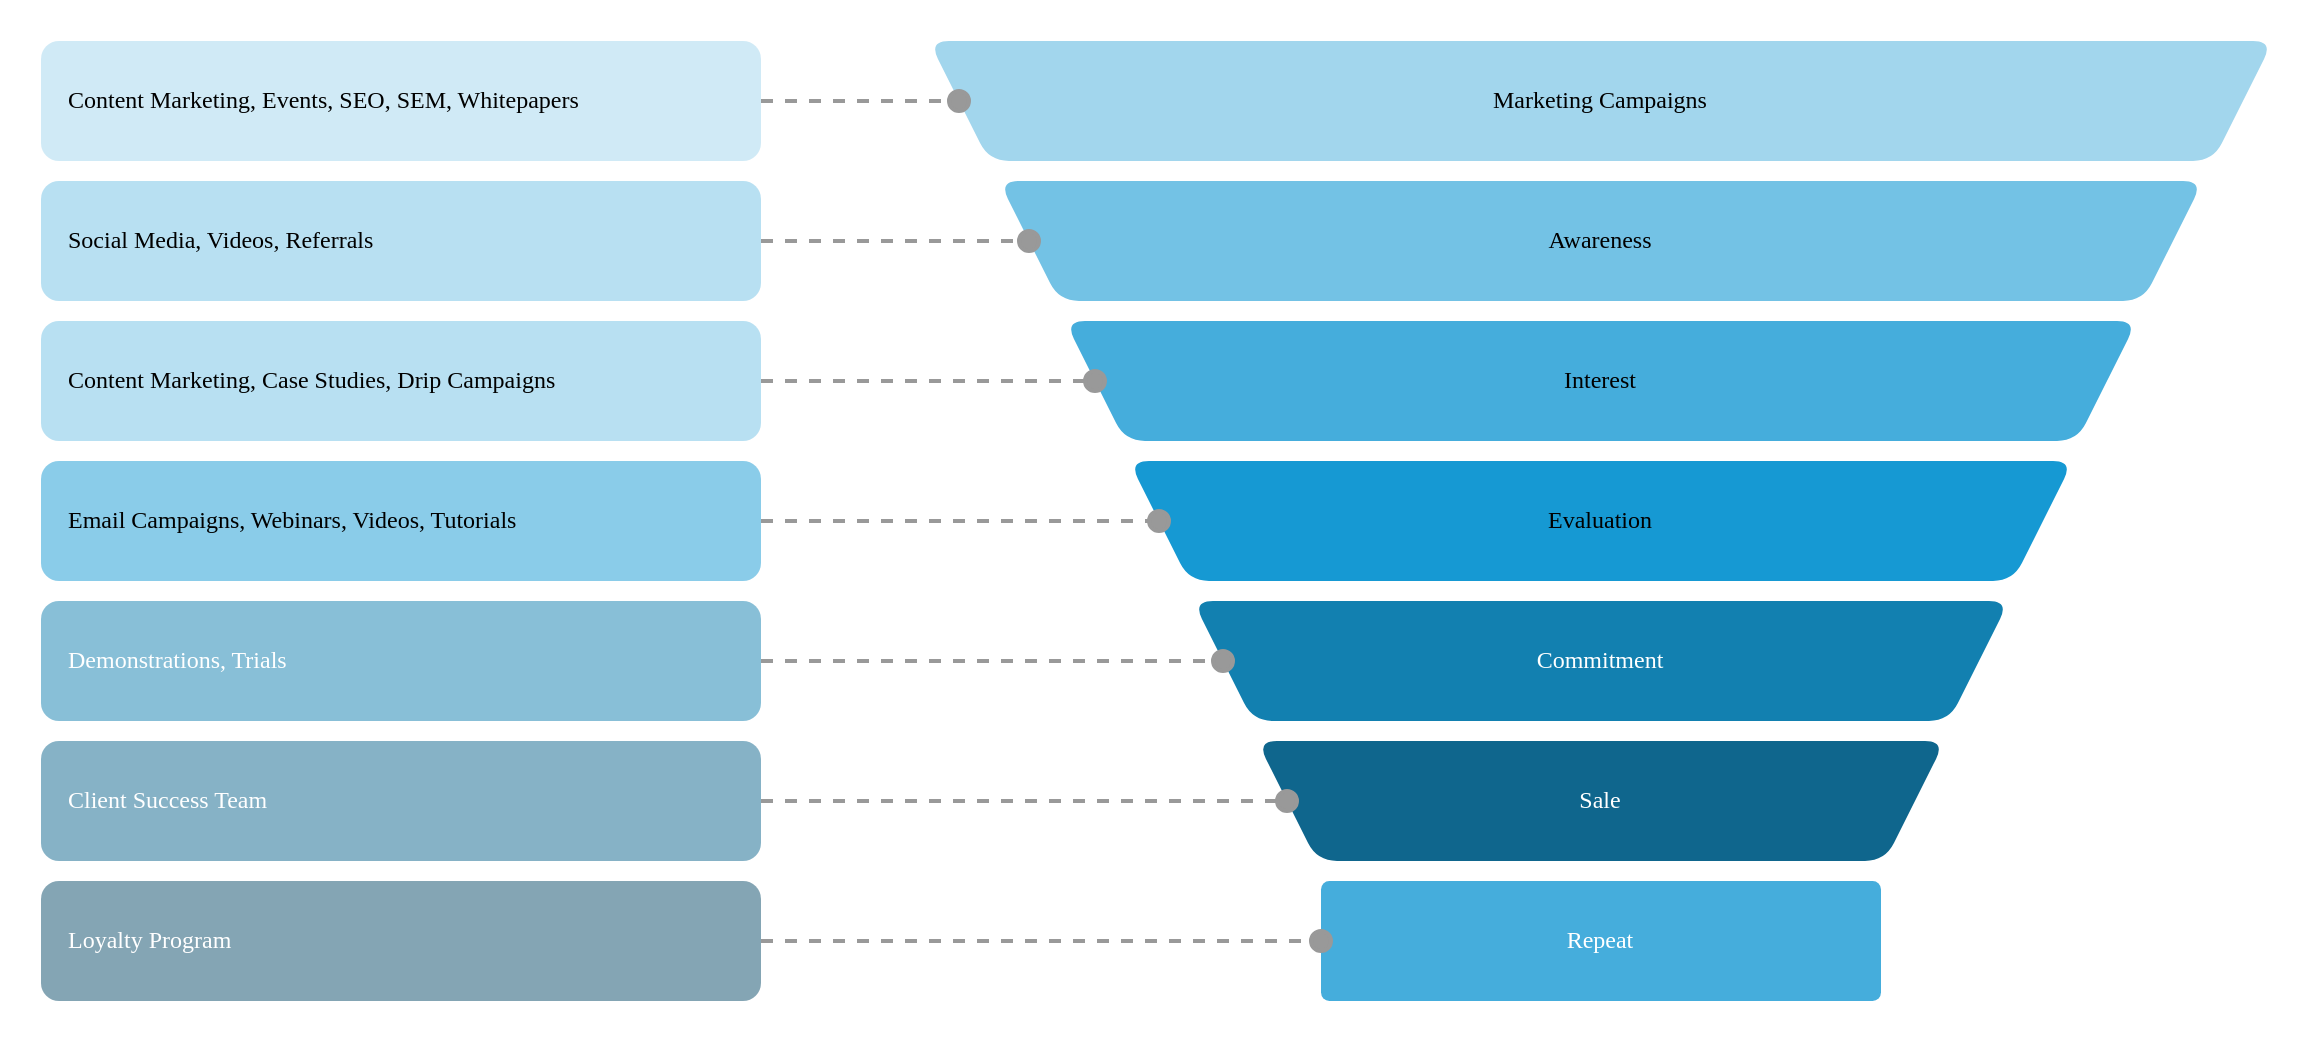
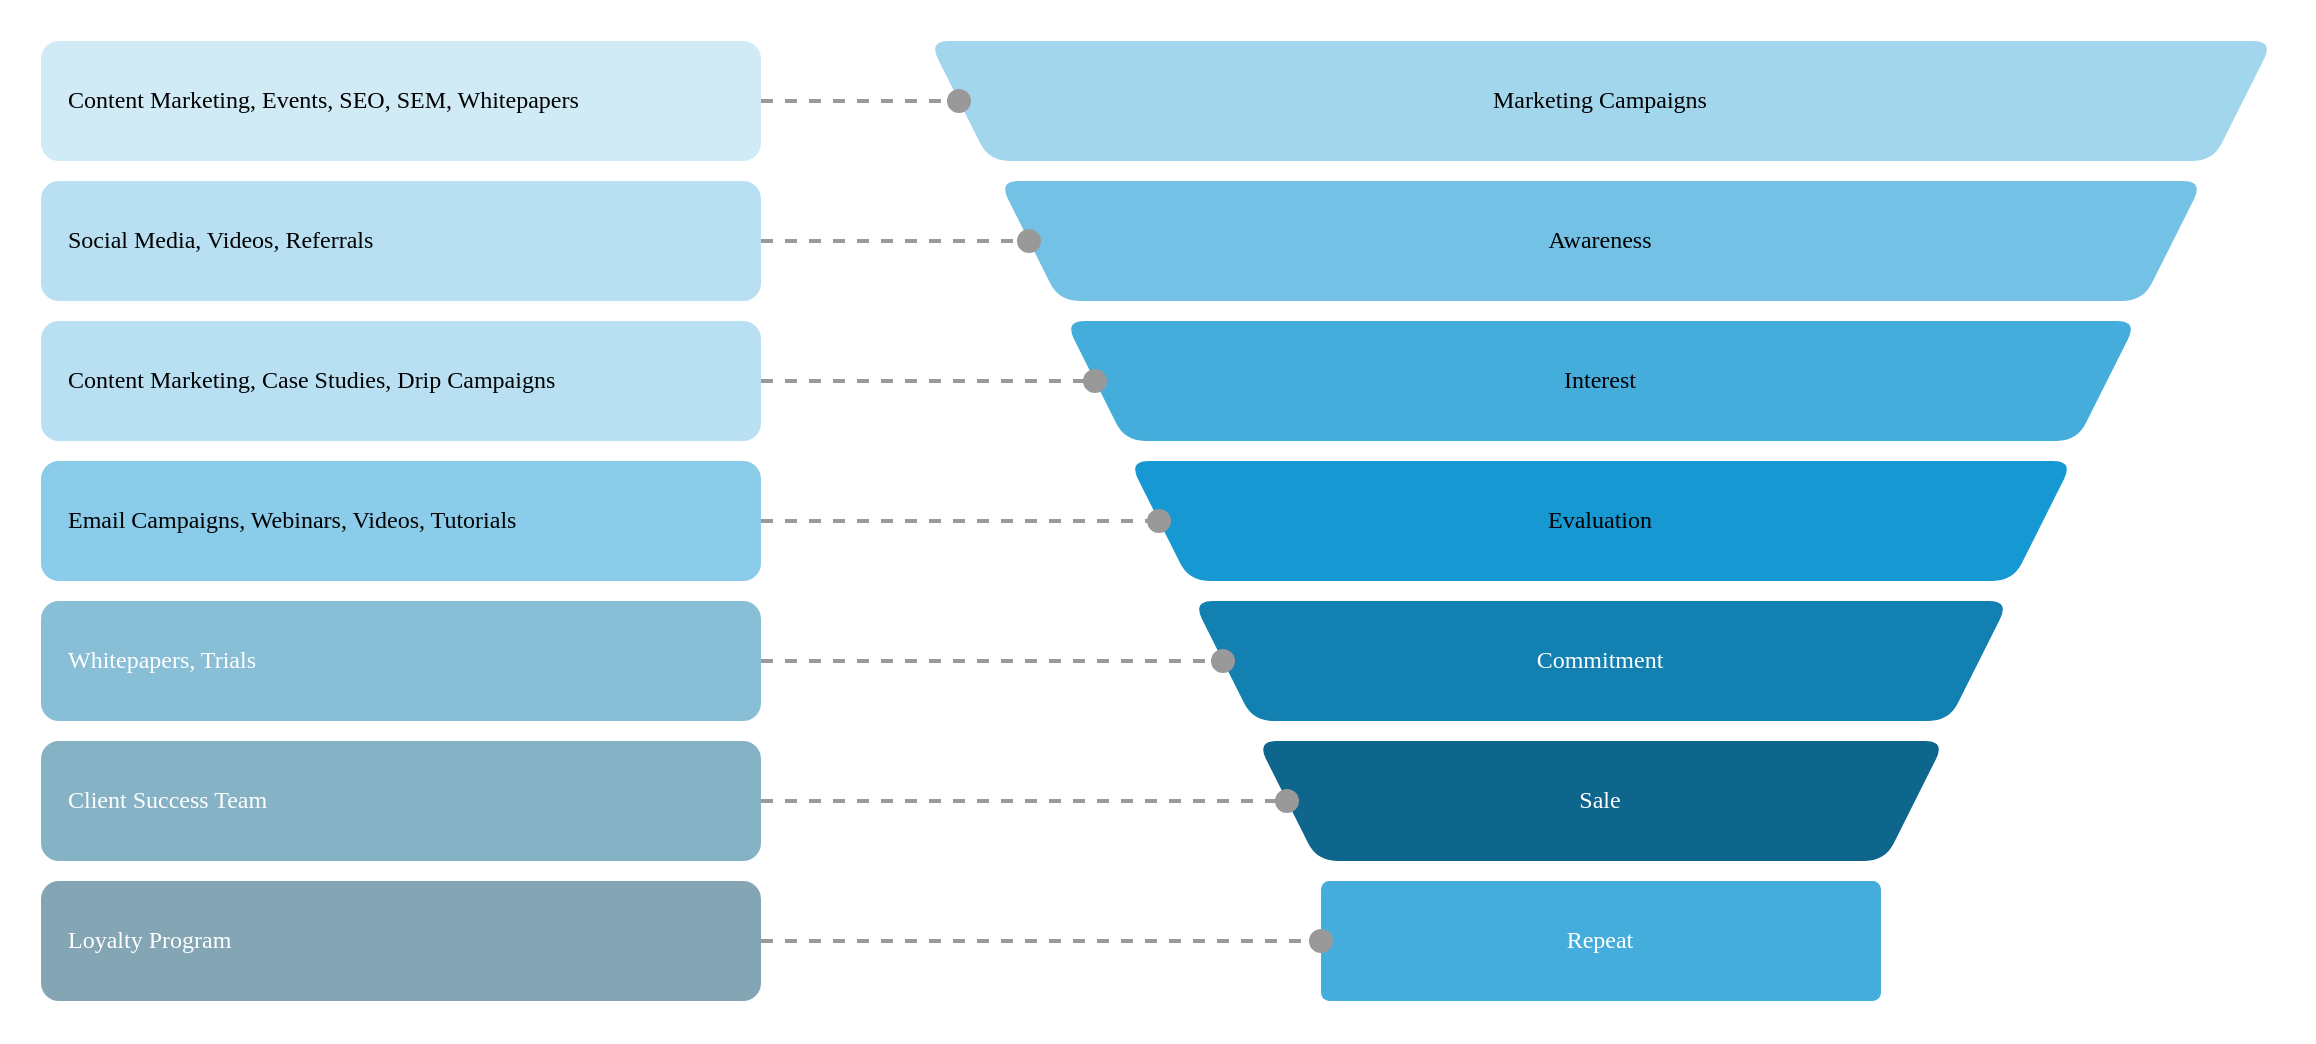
- <mxCell id="18" value="&lt;span&gt;Demonstrations, Trials&lt;/span&gt;" style="rounded=1;whiteSpace=wrap;html=1;dashed=1;strokeColor=none;fillColor=#1280B0;spacingLeft=12;align=left;fontColor=#FFFFFF;opacity=50;fontFamily=Verdana;" parent="1" vertex="1"><mxGeometry x="20" y="300" width="360" height="60" as="geometry" /></mxCell>
+ <mxCell id="18" value="&lt;span&gt;Whitepapers, Trials&lt;/span&gt;" style="rounded=1;whiteSpace=wrap;html=1;dashed=1;strokeColor=none;fillColor=#1280B0;spacingLeft=12;align=left;fontColor=#FFFFFF;opacity=50;fontFamily=Verdana;" parent="1" vertex="1"><mxGeometry x="20" y="300" width="360" height="60" as="geometry" /></mxCell>
